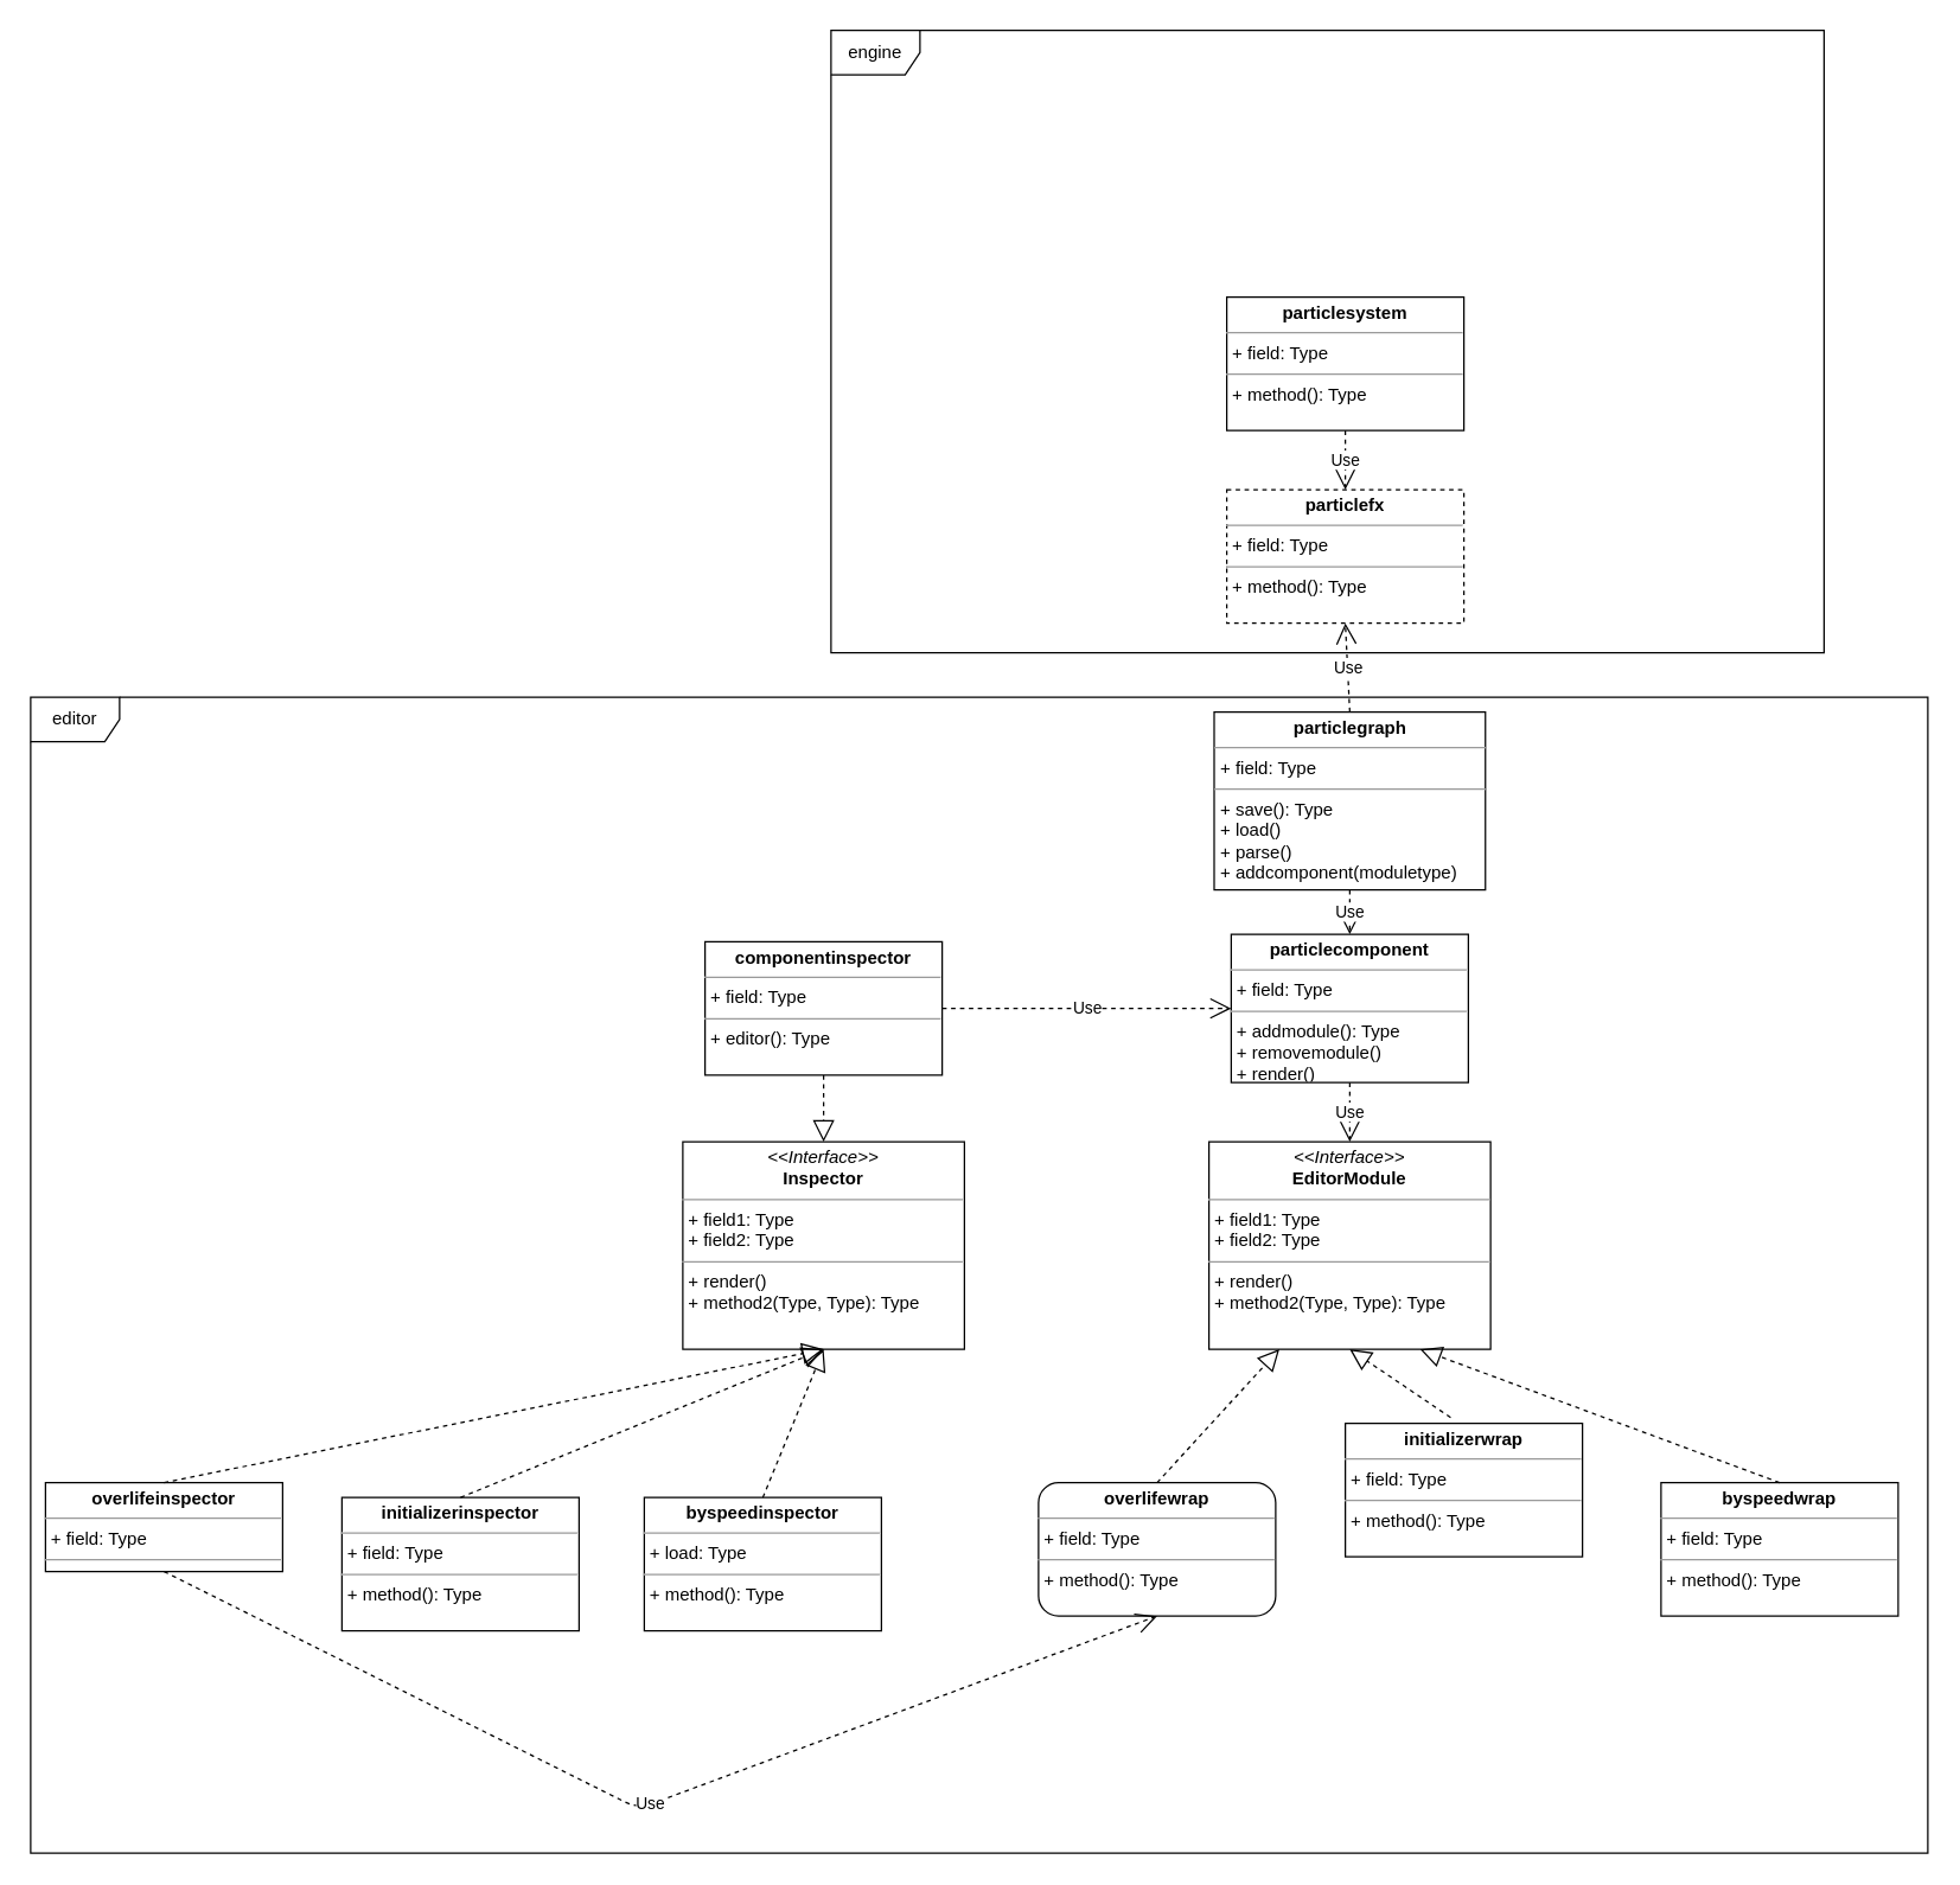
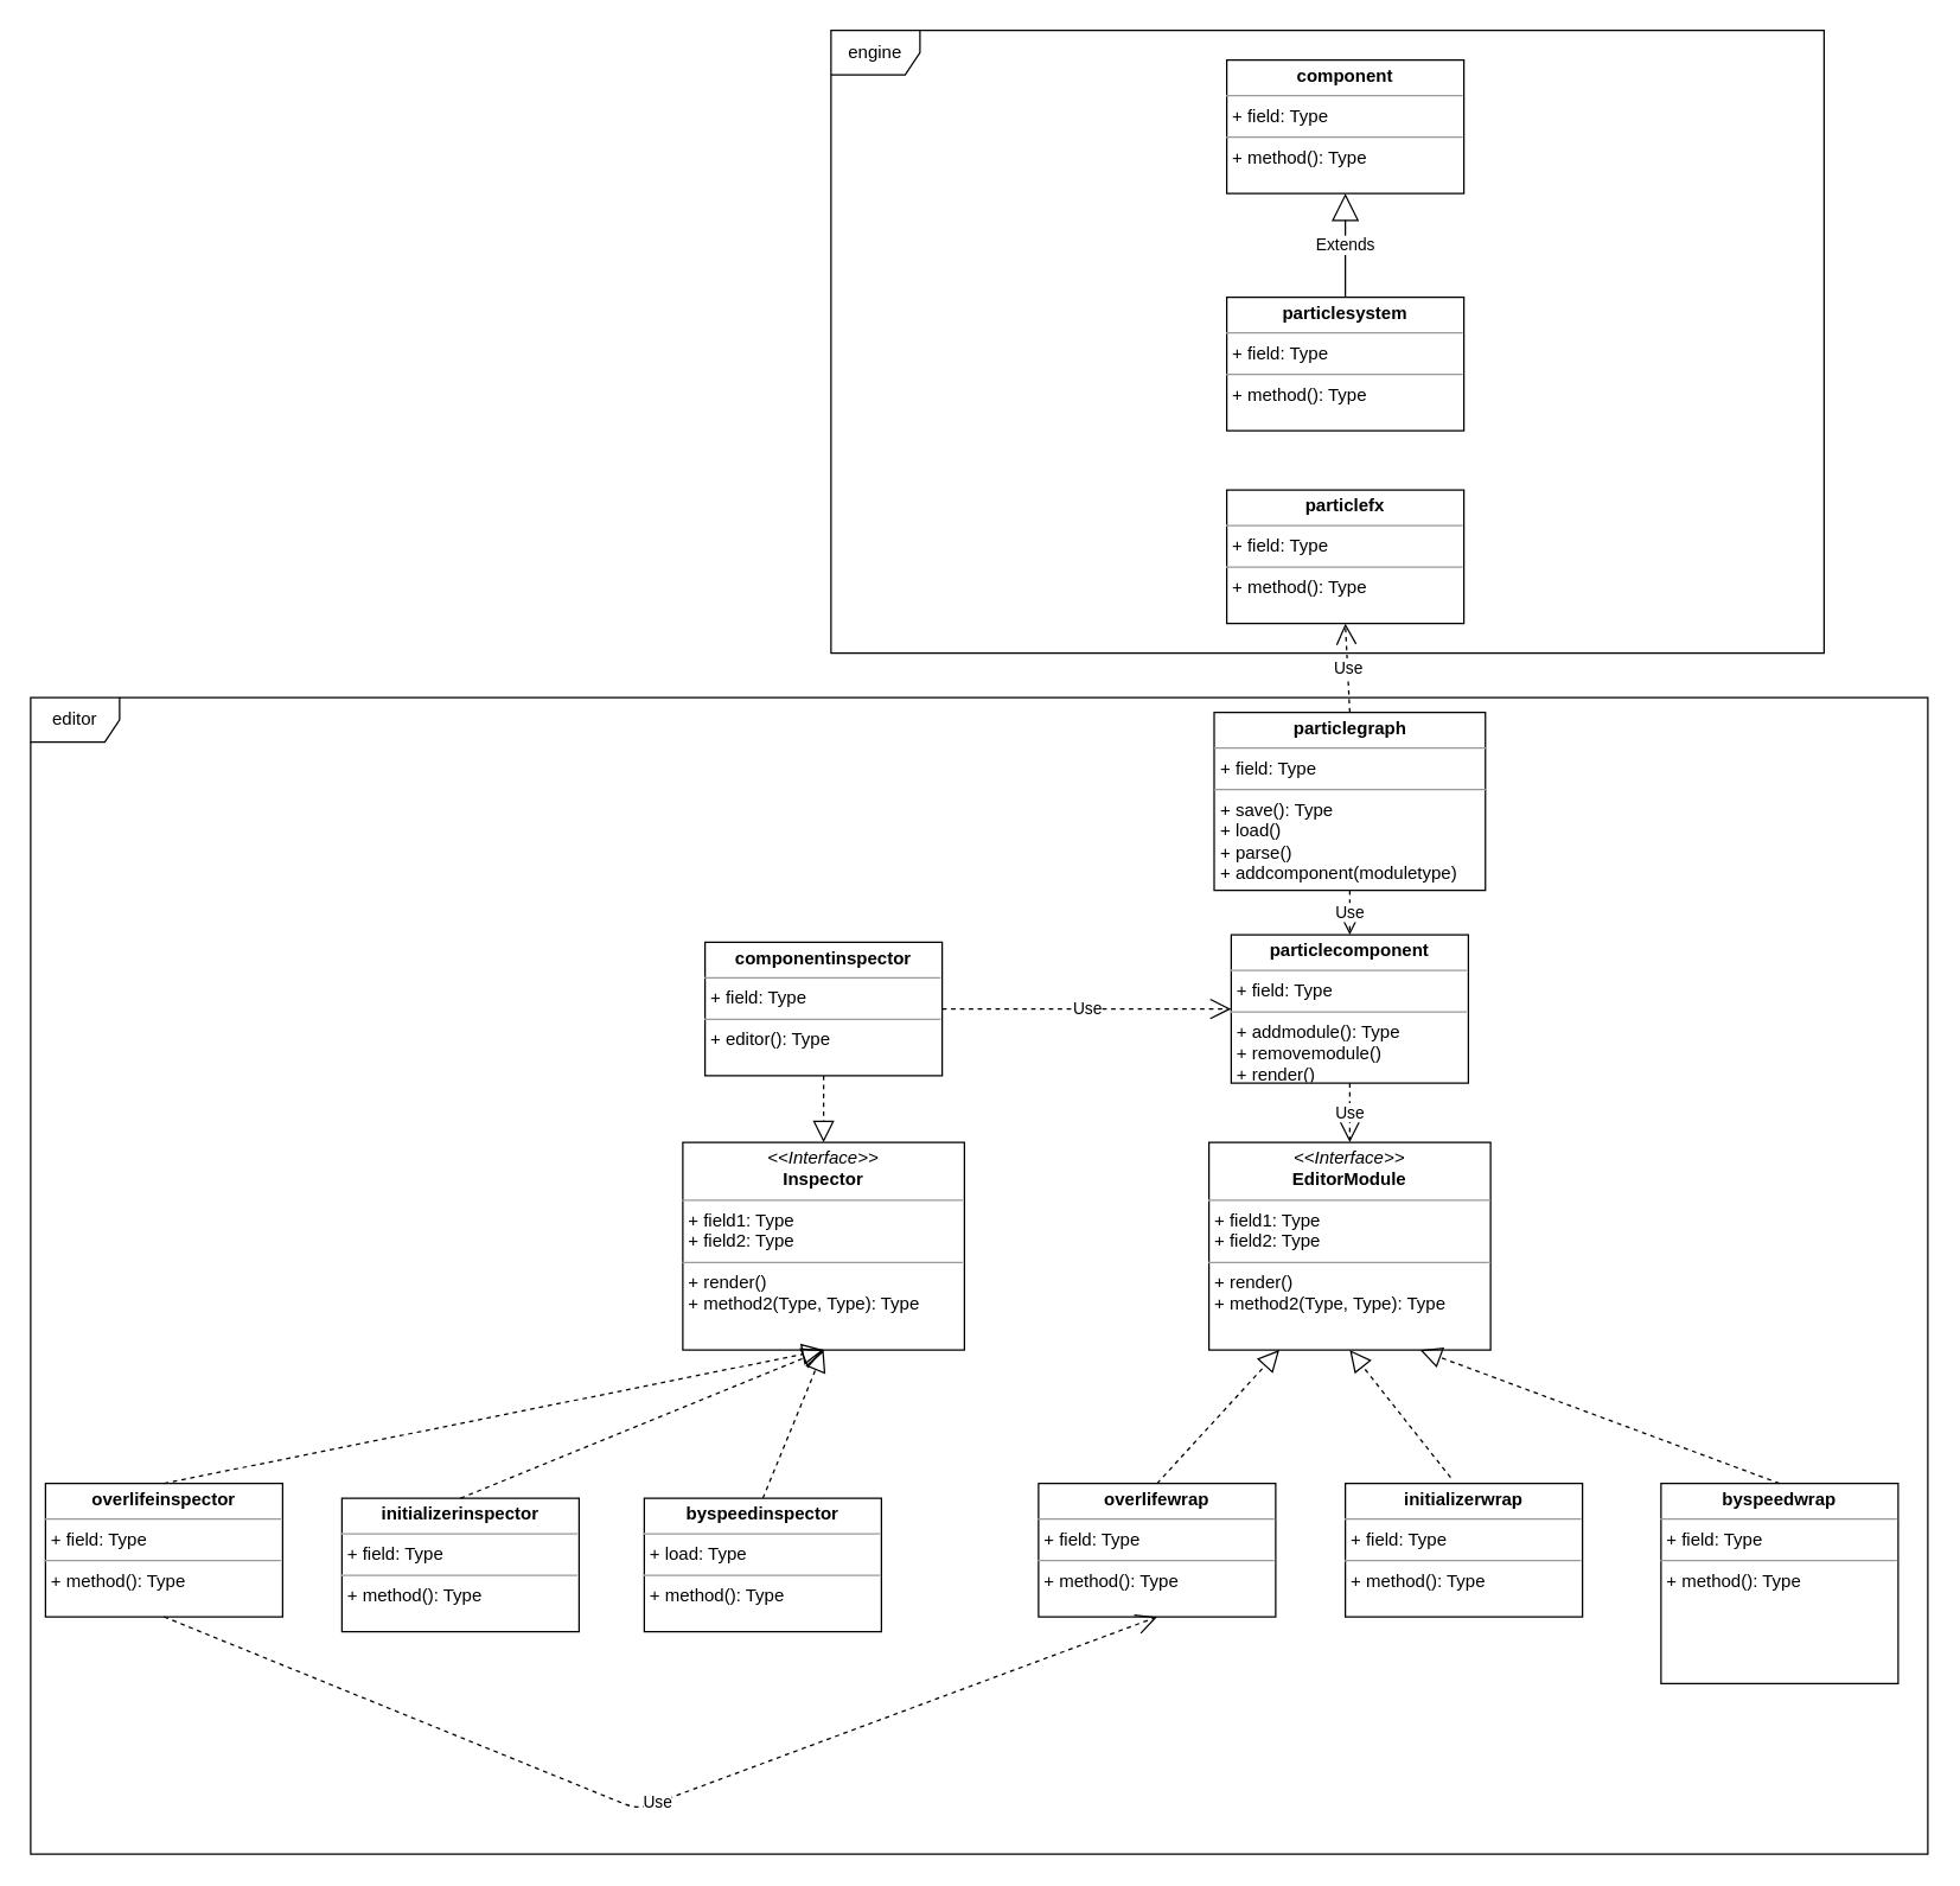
+ <mxCell id="29" value="&lt;p style=&quot;margin: 0px ; margin-top: 4px ; text-align: center&quot;&gt;&lt;b&gt;component&lt;/b&gt;&lt;/p&gt;&lt;hr size=&quot;1&quot;&gt;&lt;p style=&quot;margin: 0px ; margin-left: 4px&quot;&gt;+ field: Type&lt;/p&gt;&lt;hr size=&quot;1&quot;&gt;&lt;p style=&quot;margin: 0px ; margin-left: 4px&quot;&gt;+ method(): Type&lt;/p&gt;" style="verticalAlign=top;align=left;overflow=fill;fontSize=12;fontFamily=Helvetica;html=1;" vertex="1" parent="1"><mxGeometry x="827" y="40" width="160" height="90" as="geometry" /></mxCell>
+ <mxCell id="30" value="Extends" style="endArrow=block;endSize=16;endFill=0;html=1;entryX=0.5;entryY=1;entryDx=0;entryDy=0;exitX=0.5;exitY=0;exitDx=0;exitDy=0;" edge="1" parent="1" source="7" target="29"><mxGeometry width="160" relative="1" as="geometry"><mxPoint x="630" y="384.5" as="sourcePoint" /><mxPoint x="790" y="384.5" as="targetPoint" /></mxGeometry></mxCell>
- <mxCell id="26" value="Use" style="endArrow=open;endSize=12;dashed=1;html=1;exitX=0.5;exitY=1;exitDx=0;exitDy=0;entryX=0.5;entryY=0;entryDx=0;entryDy=0;" parent="1" source="7" target="25" edge="1"><mxGeometry width="160" relative="1" as="geometry"><mxPoint x="-130" y="80" as="sourcePoint" /><mxPoint x="30" y="80" as="targetPoint" /></mxGeometry></mxCell>
- <mxCell id="25" value="&lt;p style=&quot;margin: 0px ; margin-top: 4px ; text-align: center&quot;&gt;&lt;b&gt;particlefx&lt;/b&gt;&lt;/p&gt;&lt;hr size=&quot;1&quot;&gt;&lt;p style=&quot;margin: 0px ; margin-left: 4px&quot;&gt;+ field: Type&lt;/p&gt;&lt;hr size=&quot;1&quot;&gt;&lt;p style=&quot;margin: 0px ; margin-left: 4px&quot;&gt;+ method(): Type&lt;/p&gt;" style="verticalAlign=top;align=left;overflow=fill;fontSize=12;fontFamily=Helvetica;html=1;dashed=1;" parent="1" vertex="1"><mxGeometry x="827" y="330" width="160" height="90" as="geometry" /></mxCell>
+ <mxCell id="25" value="&lt;p style=&quot;margin: 0px ; margin-top: 4px ; text-align: center&quot;&gt;&lt;b&gt;particlefx&lt;/b&gt;&lt;/p&gt;&lt;hr size=&quot;1&quot;&gt;&lt;p style=&quot;margin: 0px ; margin-left: 4px&quot;&gt;+ field: Type&lt;/p&gt;&lt;hr size=&quot;1&quot;&gt;&lt;p style=&quot;margin: 0px ; margin-left: 4px&quot;&gt;+ method(): Type&lt;/p&gt;" style="verticalAlign=top;align=left;overflow=fill;fontSize=12;fontFamily=Helvetica;html=1;" parent="1" vertex="1"><mxGeometry x="827" y="330" width="160" height="90" as="geometry" /></mxCell>
- <mxCell id="11" value="&lt;p style=&quot;margin: 0px ; margin-top: 4px ; text-align: center&quot;&gt;&lt;b&gt;initializerwrap&lt;/b&gt;&lt;/p&gt;&lt;hr size=&quot;1&quot;&gt;&lt;p style=&quot;margin: 0px ; margin-left: 4px&quot;&gt;+ field: Type&lt;/p&gt;&lt;hr size=&quot;1&quot;&gt;&lt;p style=&quot;margin: 0px ; margin-left: 4px&quot;&gt;+ method(): Type&lt;/p&gt;" style="verticalAlign=top;align=left;overflow=fill;fontSize=12;fontFamily=Helvetica;html=1;" parent="1" vertex="1"><mxGeometry x="907" y="960" width="160" height="90" as="geometry" /></mxCell>
+ <mxCell id="11" value="&lt;p style=&quot;margin: 0px ; margin-top: 4px ; text-align: center&quot;&gt;&lt;b&gt;initializerwrap&lt;/b&gt;&lt;/p&gt;&lt;hr size=&quot;1&quot;&gt;&lt;p style=&quot;margin: 0px ; margin-left: 4px&quot;&gt;+ field: Type&lt;/p&gt;&lt;hr size=&quot;1&quot;&gt;&lt;p style=&quot;margin: 0px ; margin-left: 4px&quot;&gt;+ method(): Type&lt;/p&gt;" style="verticalAlign=top;align=left;overflow=fill;fontSize=12;fontFamily=Helvetica;html=1;" parent="1" vertex="1"><mxGeometry x="907" y="1000" width="160" height="90" as="geometry" /></mxCell>
- <mxCell id="5" value="&lt;p style=&quot;margin: 0px ; margin-top: 4px ; text-align: center&quot;&gt;&lt;b&gt;overlifeinspector&lt;/b&gt;&lt;/p&gt;&lt;hr size=&quot;1&quot;&gt;&lt;p style=&quot;margin: 0px ; margin-left: 4px&quot;&gt;+ field: Type&lt;/p&gt;&lt;hr size=&quot;1&quot;&gt;&lt;p style=&quot;margin: 0px ; margin-left: 4px&quot;&gt;+ method(): Type&lt;/p&gt;" style="verticalAlign=top;align=left;overflow=fill;fontSize=12;fontFamily=Helvetica;html=1;" parent="1" vertex="1"><mxGeometry x="30" y="1000" width="160" height="60" as="geometry" /></mxCell>
+ <mxCell id="5" value="&lt;p style=&quot;margin: 0px ; margin-top: 4px ; text-align: center&quot;&gt;&lt;b&gt;overlifeinspector&lt;/b&gt;&lt;/p&gt;&lt;hr size=&quot;1&quot;&gt;&lt;p style=&quot;margin: 0px ; margin-left: 4px&quot;&gt;+ field: Type&lt;/p&gt;&lt;hr size=&quot;1&quot;&gt;&lt;p style=&quot;margin: 0px ; margin-left: 4px&quot;&gt;+ method(): Type&lt;/p&gt;" style="verticalAlign=top;align=left;overflow=fill;fontSize=12;fontFamily=Helvetica;html=1;" parent="1" vertex="1"><mxGeometry x="30" y="1000" width="160" height="90" as="geometry" /></mxCell>
- <mxCell id="10" value="&lt;p style=&quot;margin: 0px ; margin-top: 4px ; text-align: center&quot;&gt;&lt;b&gt;overlifewrap&lt;/b&gt;&lt;/p&gt;&lt;hr size=&quot;1&quot;&gt;&lt;p style=&quot;margin: 0px ; margin-left: 4px&quot;&gt;+ field: Type&lt;/p&gt;&lt;hr size=&quot;1&quot;&gt;&lt;p style=&quot;margin: 0px ; margin-left: 4px&quot;&gt;+ method(): Type&lt;/p&gt;" style="verticalAlign=top;align=left;overflow=fill;fontSize=12;fontFamily=Helvetica;html=1;rounded=1;" parent="1" vertex="1"><mxGeometry x="700" y="1000" width="160" height="90" as="geometry" /></mxCell>
+ <mxCell id="10" value="&lt;p style=&quot;margin: 0px ; margin-top: 4px ; text-align: center&quot;&gt;&lt;b&gt;overlifewrap&lt;/b&gt;&lt;/p&gt;&lt;hr size=&quot;1&quot;&gt;&lt;p style=&quot;margin: 0px ; margin-left: 4px&quot;&gt;+ field: Type&lt;/p&gt;&lt;hr size=&quot;1&quot;&gt;&lt;p style=&quot;margin: 0px ; margin-left: 4px&quot;&gt;+ method(): Type&lt;/p&gt;" style="verticalAlign=top;align=left;overflow=fill;fontSize=12;fontFamily=Helvetica;html=1;" parent="1" vertex="1"><mxGeometry x="700" y="1000" width="160" height="90" as="geometry" /></mxCell>
- <mxCell id="12" value="&lt;p style=&quot;margin: 0px ; margin-top: 4px ; text-align: center&quot;&gt;&lt;b&gt;byspeedwrap&lt;/b&gt;&lt;/p&gt;&lt;hr size=&quot;1&quot;&gt;&lt;p style=&quot;margin: 0px ; margin-left: 4px&quot;&gt;+ field: Type&lt;/p&gt;&lt;hr size=&quot;1&quot;&gt;&lt;p style=&quot;margin: 0px ; margin-left: 4px&quot;&gt;+ method(): Type&lt;/p&gt;" style="verticalAlign=top;align=left;overflow=fill;fontSize=12;fontFamily=Helvetica;html=1;" parent="1" vertex="1"><mxGeometry x="1120" y="1000" width="160" height="90" as="geometry" /></mxCell>
+ <mxCell id="12" value="&lt;p style=&quot;margin: 0px ; margin-top: 4px ; text-align: center&quot;&gt;&lt;b&gt;byspeedwrap&lt;/b&gt;&lt;/p&gt;&lt;hr size=&quot;1&quot;&gt;&lt;p style=&quot;margin: 0px ; margin-left: 4px&quot;&gt;+ field: Type&lt;/p&gt;&lt;hr size=&quot;1&quot;&gt;&lt;p style=&quot;margin: 0px ; margin-left: 4px&quot;&gt;+ method(): Type&lt;/p&gt;" style="verticalAlign=top;align=left;overflow=fill;fontSize=12;fontFamily=Helvetica;html=1;" parent="1" vertex="1"><mxGeometry x="1120" y="1000" width="160" height="135" as="geometry" /></mxCell>
